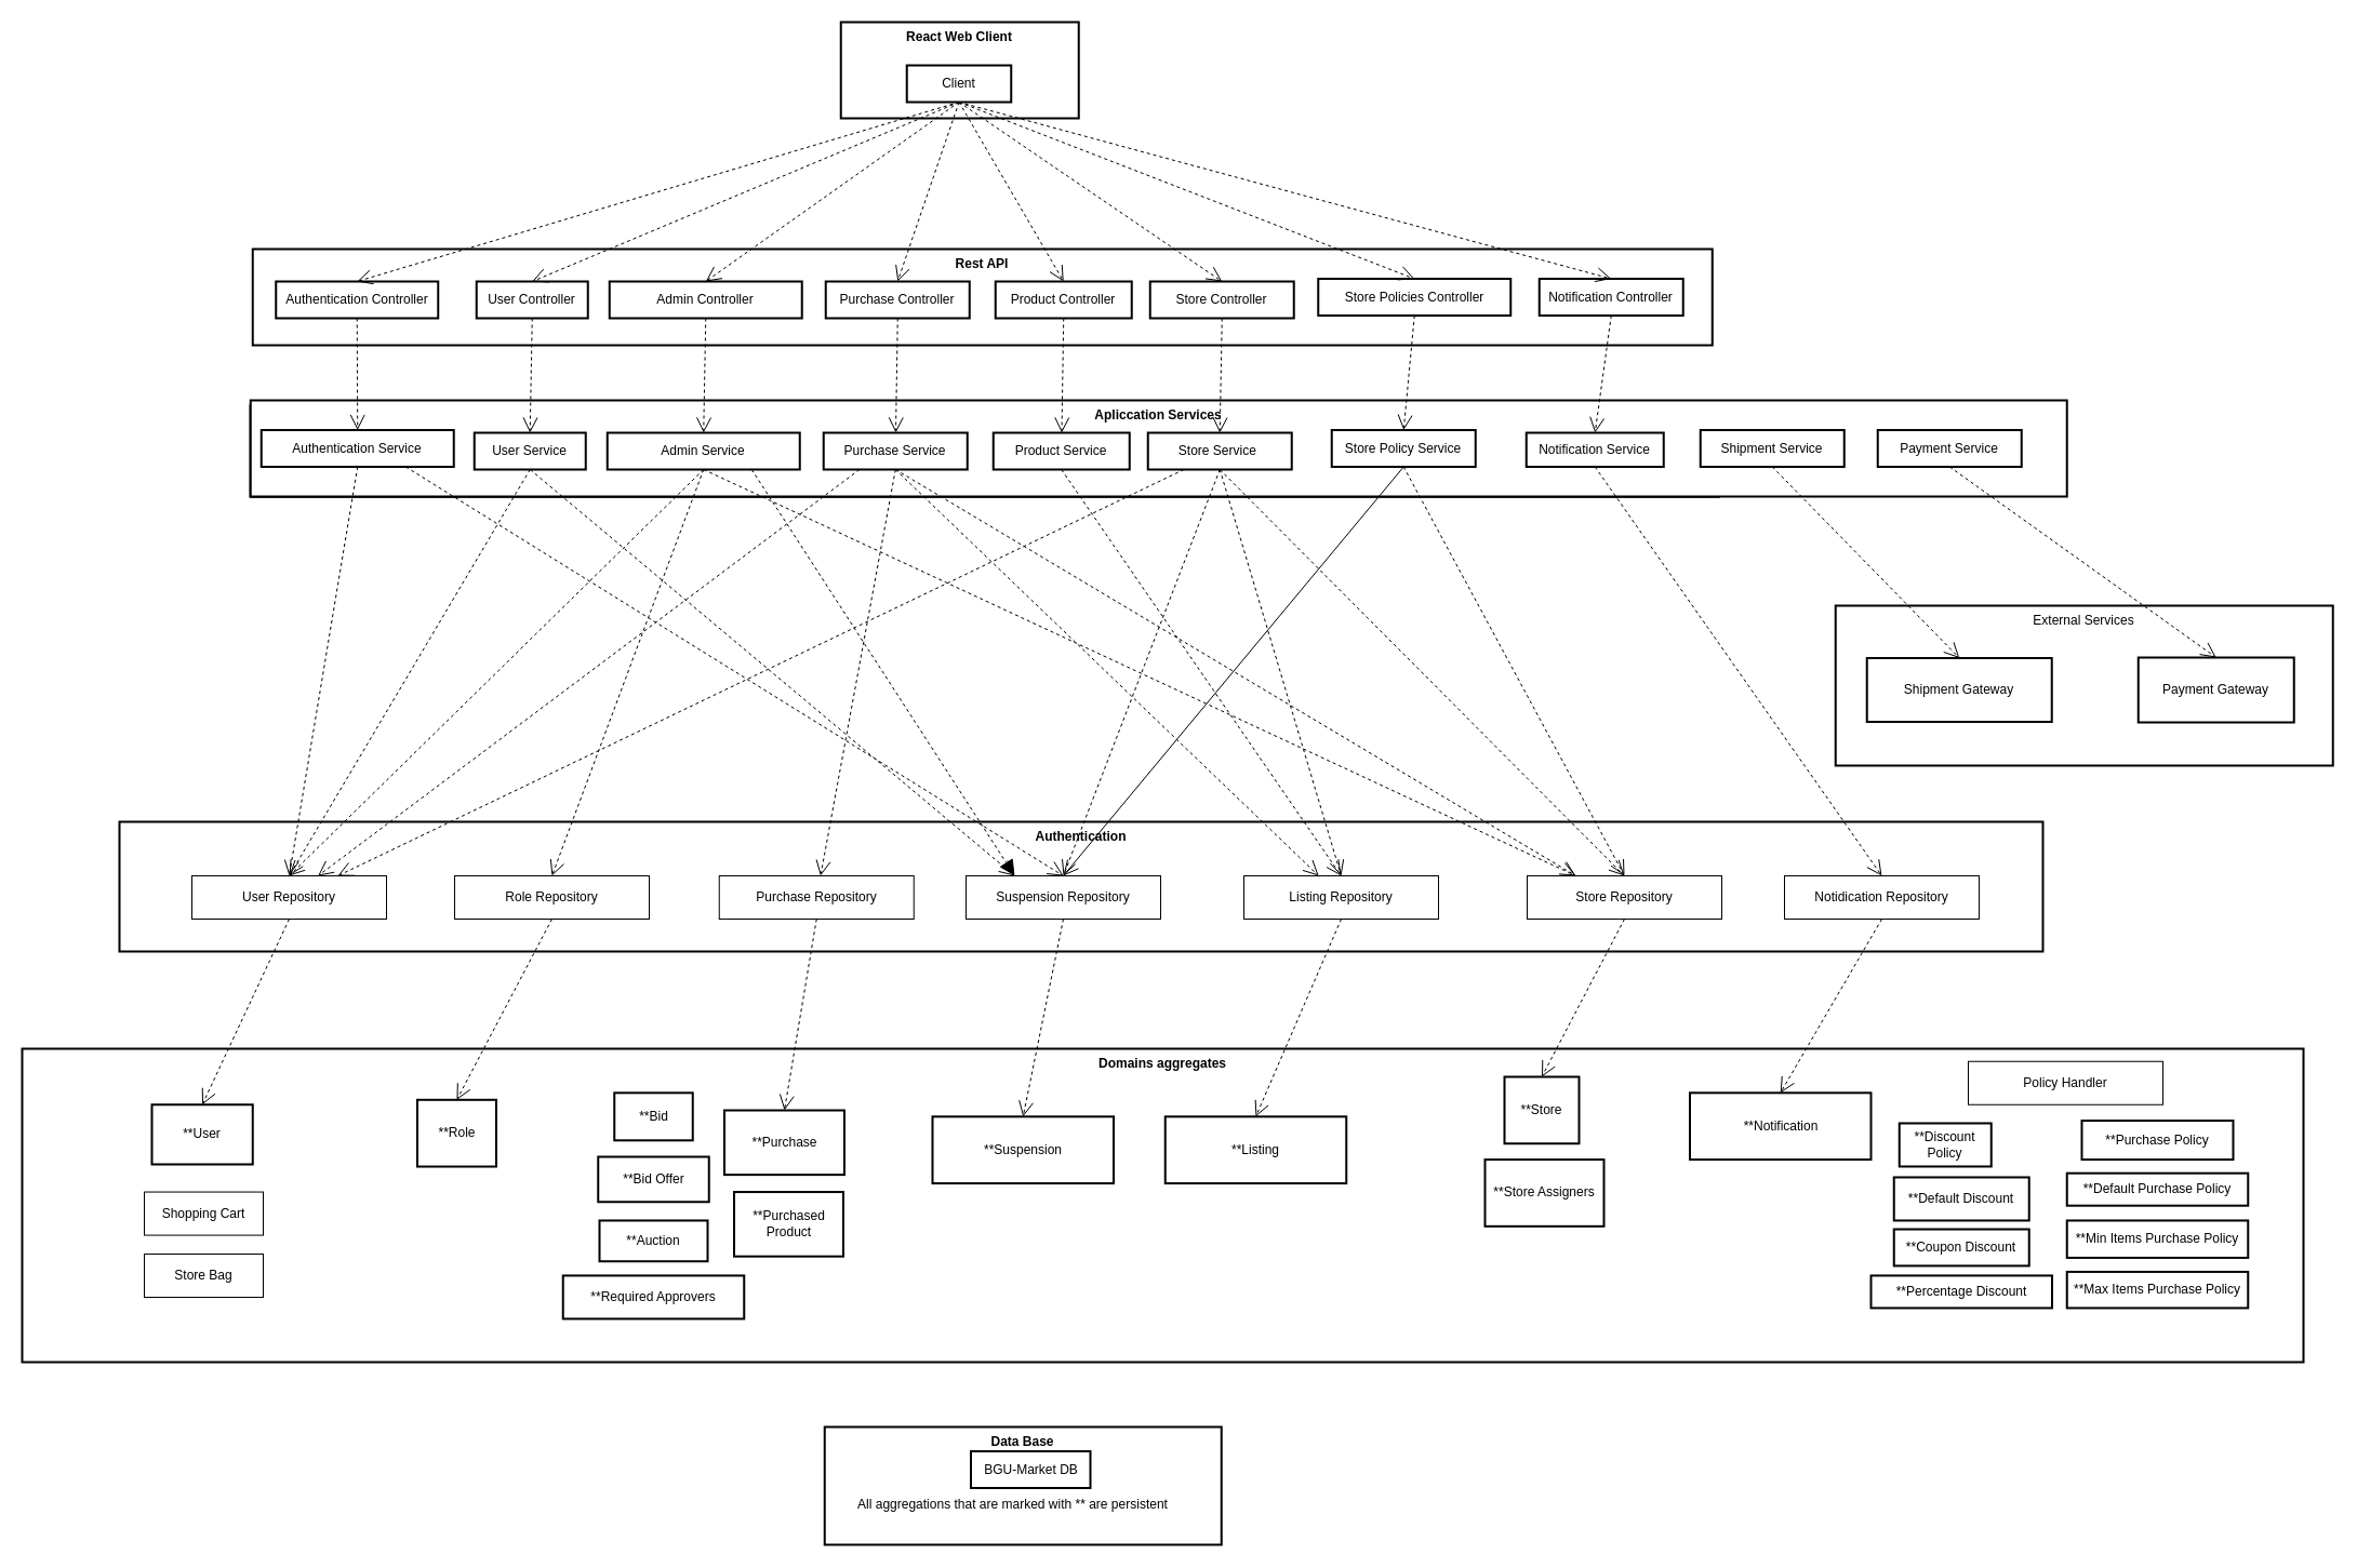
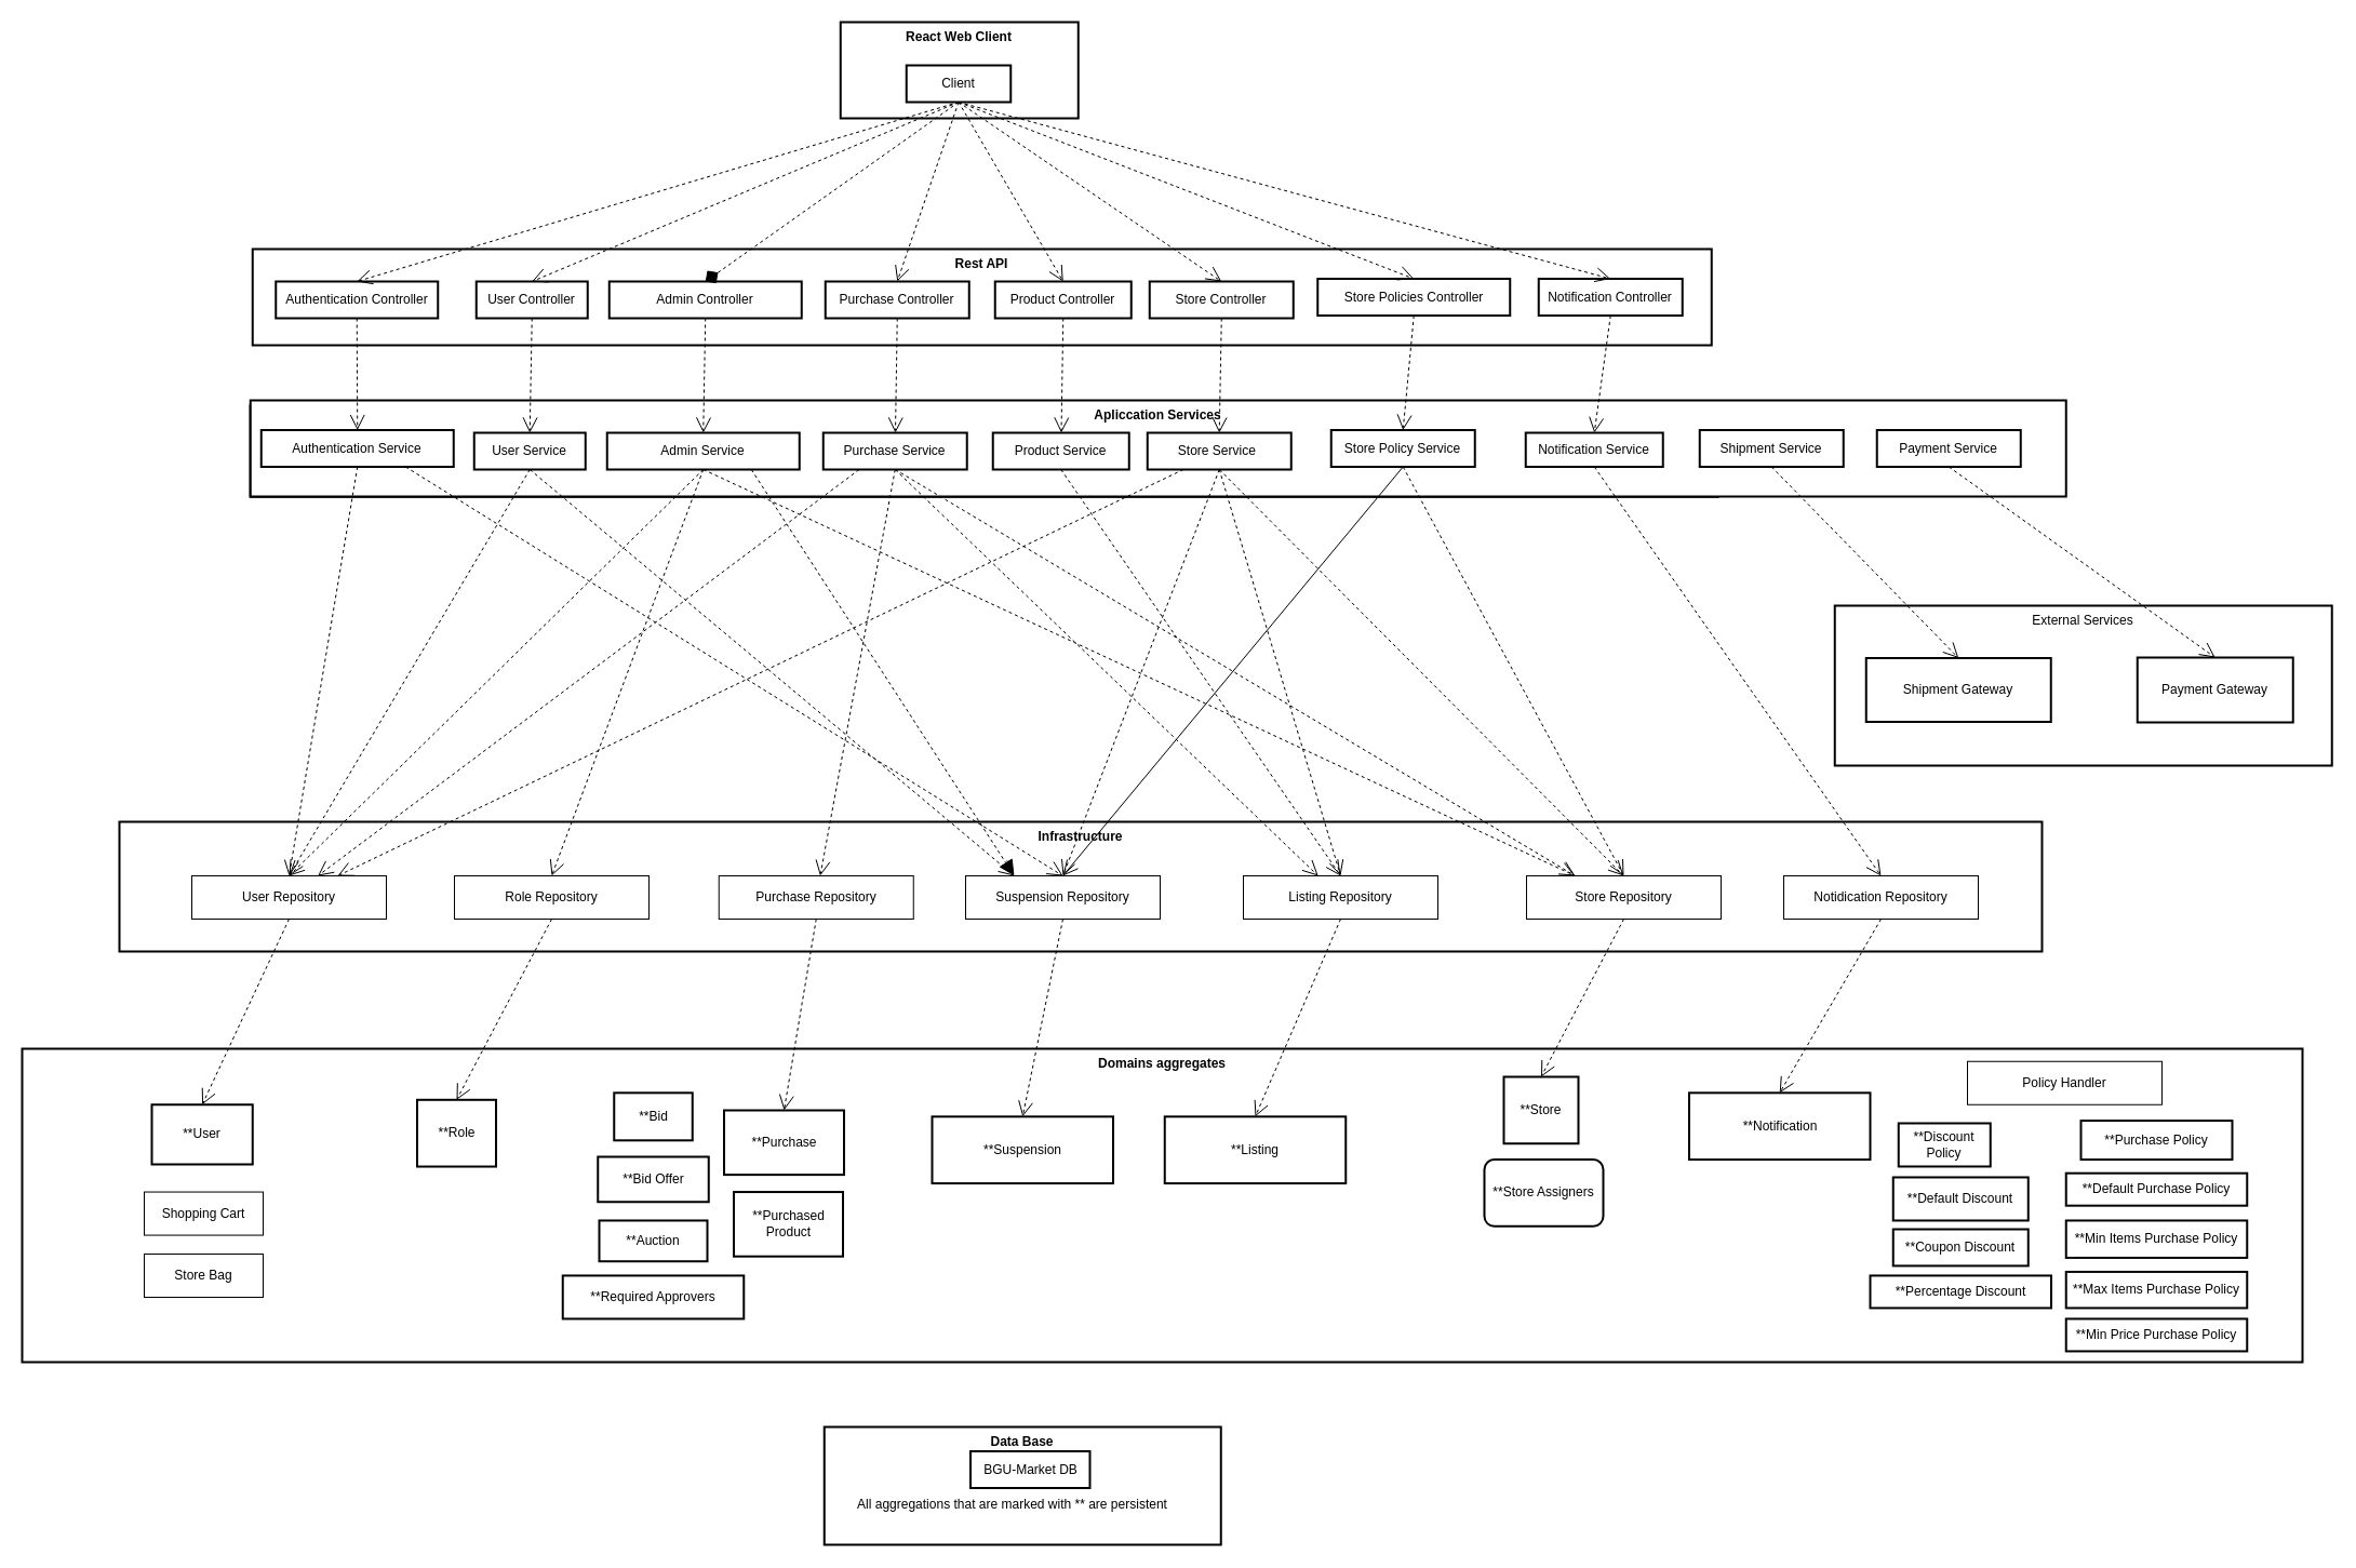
- <mxCell id="130" value="" style="endArrow=open;endSize=12;dashed=1;html=1;rounded=0;entryX=0.5;entryY=0;entryDx=0;entryDy=0;exitX=0.5;exitY=1;exitDx=0;exitDy=0;" edge="1" parent="1" source="127" target="115"><mxGeometry x="-0.001" y="-50" width="160" relative="1" as="geometry"><mxPoint x="522.25" y="324" as="sourcePoint" /><mxPoint x="522.25" y="430" as="targetPoint" /><mxPoint as="offset" /><Array as="points" /></mxGeometry></mxCell>
+ <mxCell id="130" value="" style="endArrow=diamond;endSize=12;dashed=1;html=1;rounded=0;entryX=0.5;entryY=0;entryDx=0;entryDy=0;exitX=0.5;exitY=1;exitDx=0;exitDy=0;" edge="1" parent="1" source="127" target="115"><mxGeometry x="-0.001" y="-50" width="160" relative="1" as="geometry"><mxPoint x="522.25" y="324" as="sourcePoint" /><mxPoint x="522.25" y="430" as="targetPoint" /><mxPoint as="offset" /><Array as="points" /></mxGeometry></mxCell>
- <mxCell id="44" value="Authentication" style="whiteSpace=wrap;strokeWidth=2;verticalAlign=top;fontStyle=1" parent="1" vertex="1"><mxGeometry x="110" y="760" width="1779" height="120" as="geometry" /></mxCell>
+ <mxCell id="44" value="Infrastructure" style="whiteSpace=wrap;strokeWidth=2;verticalAlign=top;fontStyle=1" parent="1" vertex="1"><mxGeometry x="110" y="760" width="1779" height="120" as="geometry" /></mxCell>
- <mxCell id="148" value="**Store Assigners" style="whiteSpace=wrap;strokeWidth=2;" vertex="1" parent="1"><mxGeometry x="1373" y="1072.57" width="110" height="61.75" as="geometry" /></mxCell>
+ <mxCell id="148" value="**Store Assigners" style="whiteSpace=wrap;strokeWidth=2;rounded=1;" vertex="1" parent="1"><mxGeometry x="1373" y="1072.57" width="110" height="61.75" as="geometry" /></mxCell>
+ <mxCell id="153" value="**Min Price Purchase Policy" style="whiteSpace=wrap;strokeWidth=2;" vertex="1" parent="1"><mxGeometry x="1911.25" y="1219.94" width="167.5" height="30" as="geometry" /></mxCell>
